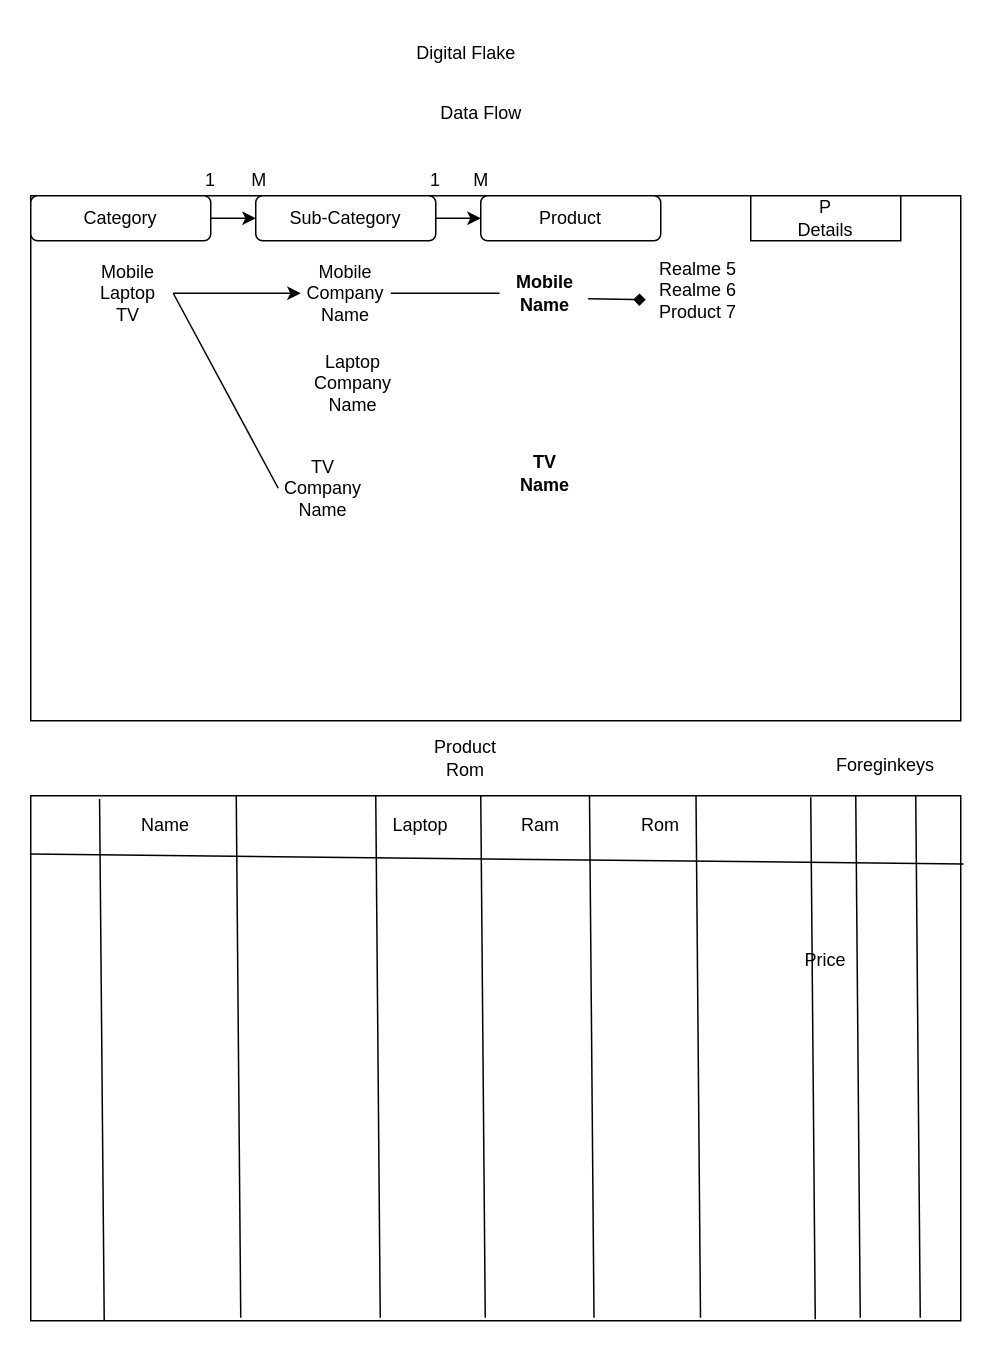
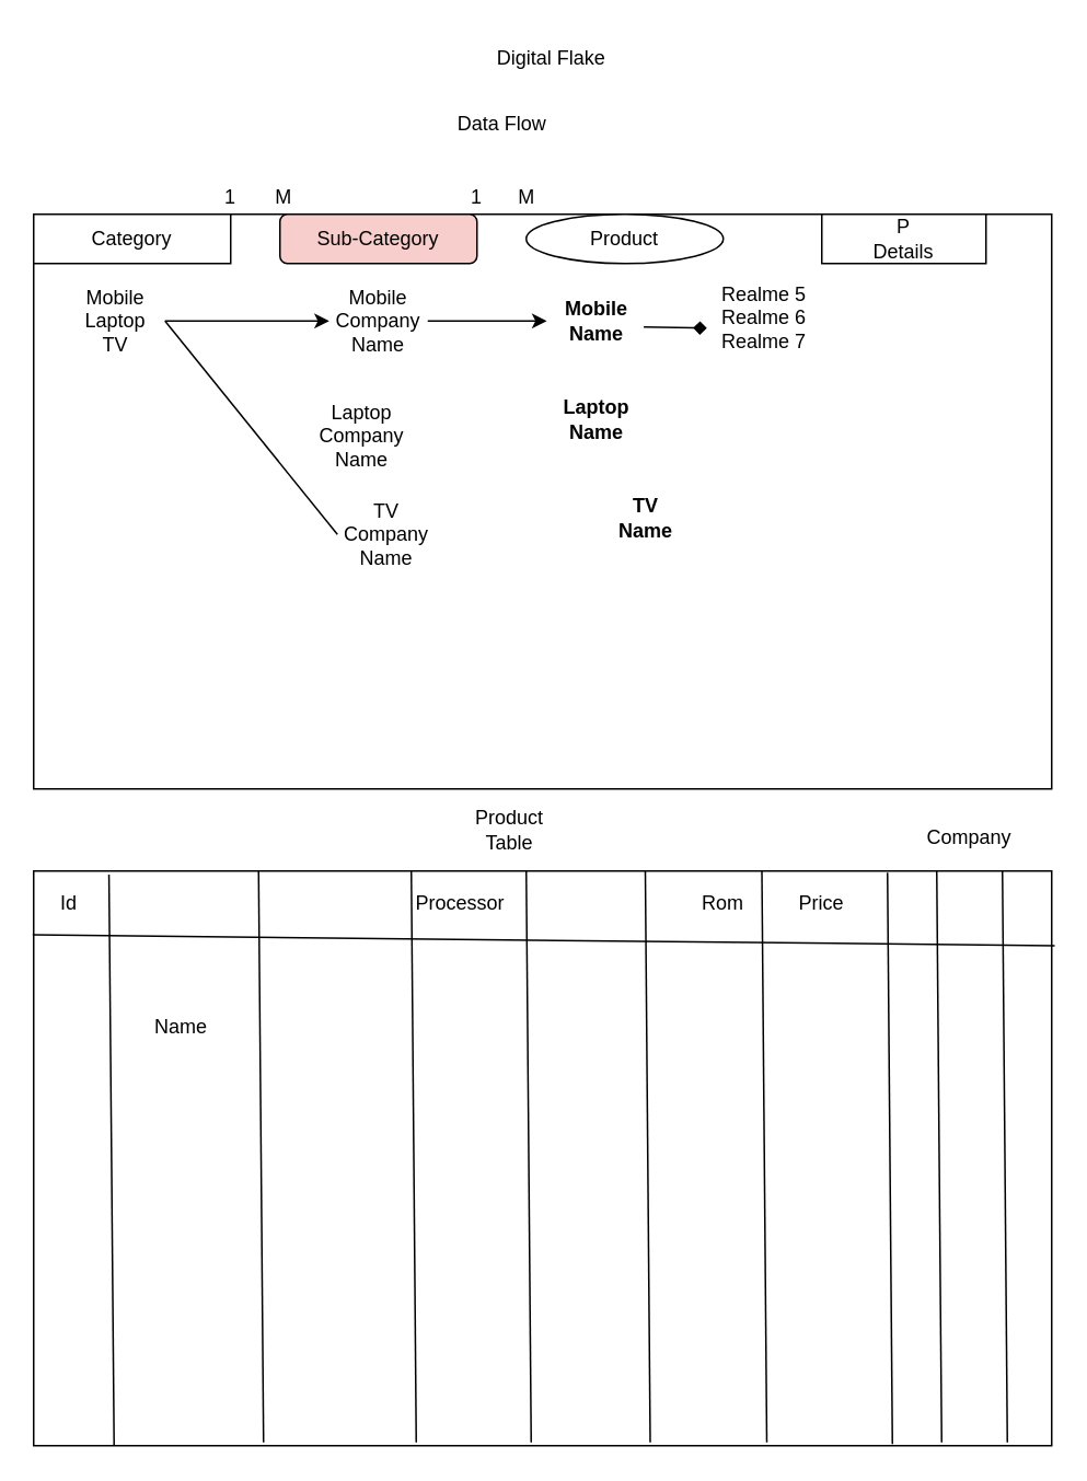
- <mxCell id="2" value="Digital Flake" style="text;html=1;align=center;verticalAlign=middle;resizable=0;points=[];autosize=1;strokeColor=none;fillColor=none;" vertex="1" parent="1"><mxGeometry x="265" y="20" width="90" height="30" as="geometry" /></mxCell>
+ <mxCell id="2" value="Digital Flake" style="text;html=1;align=center;verticalAlign=middle;resizable=0;points=[];autosize=1;strokeColor=none;fillColor=none;" vertex="1" parent="1"><mxGeometry x="290" y="20" width="90" height="30" as="geometry" /></mxCell>
- <mxCell id="4" value="Data Flow" style="text;html=1;align=center;verticalAlign=middle;resizable=0;points=[];autosize=1;strokeColor=none;fillColor=none;" vertex="1" parent="1"><mxGeometry x="280" y="60" width="80" height="30" as="geometry" /></mxCell>
+ <mxCell id="4" value="Data Flow" style="text;html=1;align=center;verticalAlign=middle;resizable=0;points=[];autosize=1;strokeColor=none;fillColor=none;" vertex="1" parent="1"><mxGeometry x="265" y="60" width="80" height="30" as="geometry" /></mxCell>
- <mxCell id="6" value="Category" style="rounded=1;whiteSpace=wrap;html=1;" vertex="1" parent="1"><mxGeometry x="20" y="130" width="120" height="30" as="geometry" /></mxCell>
+ <mxCell id="6" value="Category" style="whiteSpace=wrap;html=1;rounded=0;" vertex="1" parent="1"><mxGeometry x="20" y="130" width="120" height="30" as="geometry" /></mxCell>
- <mxCell id="5" style="edgeStyle=orthogonalEdgeStyle;rounded=0;orthogonalLoop=1;jettySize=auto;html=1;exitX=1;exitY=0.5;exitDx=0;exitDy=0;entryX=0;entryY=0.5;entryDx=0;entryDy=0;" edge="1" parent="1" source="6" target="8"><mxGeometry relative="1" as="geometry" /></mxCell>
- <mxCell id="8" value="Sub-Category" style="rounded=1;whiteSpace=wrap;html=1;" vertex="1" parent="1"><mxGeometry x="170" y="130" width="120" height="30" as="geometry" /></mxCell>
+ <mxCell id="8" value="Sub-Category" style="rounded=1;whiteSpace=wrap;html=1;fillColor=#f8cecc;" vertex="1" parent="1"><mxGeometry x="170" y="130" width="120" height="30" as="geometry" /></mxCell>
- <mxCell id="7" style="edgeStyle=orthogonalEdgeStyle;rounded=0;orthogonalLoop=1;jettySize=auto;html=1;exitX=1;exitY=0.5;exitDx=0;exitDy=0;entryX=0;entryY=0.5;entryDx=0;entryDy=0;" edge="1" parent="1" source="8" target="9"><mxGeometry relative="1" as="geometry" /></mxCell>
- <mxCell id="9" value="Product" style="rounded=1;whiteSpace=wrap;html=1;" vertex="1" parent="1"><mxGeometry x="320" y="130" width="120" height="30" as="geometry" /></mxCell>
+ <mxCell id="9" value="Product" style="ellipse;whiteSpace=wrap;html=1;" vertex="1" parent="1"><mxGeometry x="320" y="130" width="120" height="30" as="geometry" /></mxCell>
- <mxCell id="16" value="Mobile&lt;br&gt;Laptop&lt;br&gt;TV" style="text;html=1;align=center;verticalAlign=middle;whiteSpace=wrap;rounded=0;" vertex="1" parent="1"><mxGeometry x="55" y="170" width="60" height="50" as="geometry" /></mxCell>
+ <mxCell id="16" value="Mobile&lt;br&gt;Laptop&lt;br&gt;TV" style="text;html=1;align=center;verticalAlign=middle;whiteSpace=wrap;rounded=0;" vertex="1" parent="1"><mxGeometry x="40" y="170" width="60" height="50" as="geometry" /></mxCell>
- <mxCell id="17" style="edgeStyle=orthogonalEdgeStyle;rounded=0;orthogonalLoop=1;jettySize=auto;html=1;entryX=0;entryY=0.5;entryDx=0;entryDy=0;endArrow=none;" edge="1" parent="1" source="18" target="19"><mxGeometry relative="1" as="geometry" /></mxCell>
+ <mxCell id="17" style="edgeStyle=orthogonalEdgeStyle;rounded=0;orthogonalLoop=1;jettySize=auto;html=1;entryX=0;entryY=0.5;entryDx=0;entryDy=0;" edge="1" parent="1" source="18" target="19"><mxGeometry relative="1" as="geometry" /></mxCell>
- <mxCell id="25" value="Realme 5&lt;div&gt;Realme 6&lt;/div&gt;&lt;div&gt;Product 7&lt;/div&gt;&lt;div&gt;&lt;br&gt;&lt;/div&gt;" style="text;html=1;align=center;verticalAlign=middle;whiteSpace=wrap;rounded=0;" vertex="1" parent="1"><mxGeometry x="430" y="180" width="70" height="40" as="geometry" /></mxCell>
+ <mxCell id="25" value="Realme 5&lt;div&gt;Realme 6&lt;/div&gt;&lt;div&gt;Realme 7&lt;/div&gt;&lt;div&gt;&lt;br&gt;&lt;/div&gt;" style="text;html=1;align=center;verticalAlign=middle;whiteSpace=wrap;rounded=0;" vertex="1" parent="1"><mxGeometry x="430" y="180" width="70" height="40" as="geometry" /></mxCell>
- <mxCell id="20" value="Laptop&lt;div&gt;Company Name&lt;/div&gt;" style="text;html=1;align=center;verticalAlign=middle;whiteSpace=wrap;rounded=0;" vertex="1" parent="1"><mxGeometry x="205" y="230" width="60" height="50" as="geometry" /></mxCell>
+ <mxCell id="20" value="Laptop&lt;div&gt;Company Name&lt;/div&gt;" style="text;html=1;align=center;verticalAlign=middle;whiteSpace=wrap;rounded=0;" vertex="1" parent="1"><mxGeometry x="190" y="240" width="60" height="50" as="geometry" /></mxCell>
+ <mxCell id="22" value="Laptop Name" style="text;html=1;align=center;verticalAlign=middle;whiteSpace=wrap;rounded=0;fontStyle=1" vertex="1" parent="1"><mxGeometry x="332.5" y="230" width="60" height="50" as="geometry" /></mxCell>
- <mxCell id="23" value="&lt;span style=&quot;background-color: initial;&quot;&gt;TV&lt;/span&gt;&lt;div&gt;&lt;span style=&quot;background-color: initial;&quot;&gt;Name&lt;/span&gt;&lt;/div&gt;" style="text;html=1;align=center;verticalAlign=middle;whiteSpace=wrap;rounded=0;fontStyle=1" vertex="1" parent="1"><mxGeometry x="332.5" y="290" width="60" height="50" as="geometry" /></mxCell>
+ <mxCell id="23" value="&lt;span style=&quot;background-color: initial;&quot;&gt;TV&lt;/span&gt;&lt;div&gt;&lt;span style=&quot;background-color: initial;&quot;&gt;Name&lt;/span&gt;&lt;/div&gt;" style="text;html=1;align=center;verticalAlign=middle;whiteSpace=wrap;rounded=0;fontStyle=1" vertex="1" parent="1"><mxGeometry x="362.5" y="290" width="60" height="50" as="geometry" /></mxCell>
- <mxCell id="21" value="TV&lt;div&gt;Company Name&lt;/div&gt;" style="text;html=1;align=center;verticalAlign=middle;whiteSpace=wrap;rounded=0;" vertex="1" parent="1"><mxGeometry x="185" y="300" width="60" height="50" as="geometry" /></mxCell>
+ <mxCell id="21" value="TV&lt;div&gt;Company Name&lt;/div&gt;" style="text;html=1;align=center;verticalAlign=middle;whiteSpace=wrap;rounded=0;" vertex="1" parent="1"><mxGeometry x="205" y="300" width="60" height="50" as="geometry" /></mxCell>
- <mxCell id="27" value="Product Rom" style="text;html=1;align=center;verticalAlign=middle;whiteSpace=wrap;rounded=0;" vertex="1" parent="1"><mxGeometry x="280" y="490" width="60" height="30" as="geometry" /></mxCell>
+ <mxCell id="27" value="Product Table" style="text;html=1;align=center;verticalAlign=middle;whiteSpace=wrap;rounded=0;" vertex="1" parent="1"><mxGeometry x="280" y="490" width="60" height="30" as="geometry" /></mxCell>
- <mxCell id="45" value="Foreginkeys" style="text;html=1;align=center;verticalAlign=middle;whiteSpace=wrap;rounded=0;" vertex="1" parent="1"><mxGeometry x="570" y="500" width="40" height="20" as="geometry" /></mxCell>
+ <mxCell id="45" value="Company" style="text;html=1;align=center;verticalAlign=middle;whiteSpace=wrap;rounded=0;" vertex="1" parent="1"><mxGeometry x="570" y="500" width="40" height="20" as="geometry" /></mxCell>
+ <mxCell id="39" value="Id&lt;span style=&quot;white-space: pre;&quot;&gt;&#09;&lt;/span&gt;" style="text;html=1;align=center;verticalAlign=middle;whiteSpace=wrap;rounded=0;" vertex="1" parent="1"><mxGeometry x="30" y="540" width="40" height="20" as="geometry" /></mxCell>
- <mxCell id="40" value="Name" style="text;html=1;align=center;verticalAlign=middle;whiteSpace=wrap;rounded=0;" vertex="1" parent="1"><mxGeometry x="90" y="540" width="40" height="20" as="geometry" /></mxCell>
+ <mxCell id="40" value="Name" style="text;html=1;align=center;verticalAlign=middle;whiteSpace=wrap;rounded=0;" vertex="1" parent="1"><mxGeometry x="90" y="615" width="40" height="20" as="geometry" /></mxCell>
- <mxCell id="41" value="Laptop" style="text;html=1;align=center;verticalAlign=middle;whiteSpace=wrap;rounded=0;" vertex="1" parent="1"><mxGeometry x="260" y="540" width="40" height="20" as="geometry" /></mxCell>
+ <mxCell id="41" value="Processor" style="text;html=1;align=center;verticalAlign=middle;whiteSpace=wrap;rounded=0;" vertex="1" parent="1"><mxGeometry x="260" y="540" width="40" height="20" as="geometry" /></mxCell>
- <mxCell id="42" value="Ram" style="text;html=1;align=center;verticalAlign=middle;whiteSpace=wrap;rounded=0;" vertex="1" parent="1"><mxGeometry x="340" y="540" width="40" height="20" as="geometry" /></mxCell>
- <mxCell id="43" value="Price" style="text;html=1;align=center;verticalAlign=middle;whiteSpace=wrap;rounded=0;" vertex="1" parent="1"><mxGeometry x="530" y="630" width="40" height="20" as="geometry" /></mxCell>
+ <mxCell id="43" value="Price" style="text;html=1;align=center;verticalAlign=middle;whiteSpace=wrap;rounded=0;" vertex="1" parent="1"><mxGeometry x="480" y="540" width="40" height="20" as="geometry" /></mxCell>
